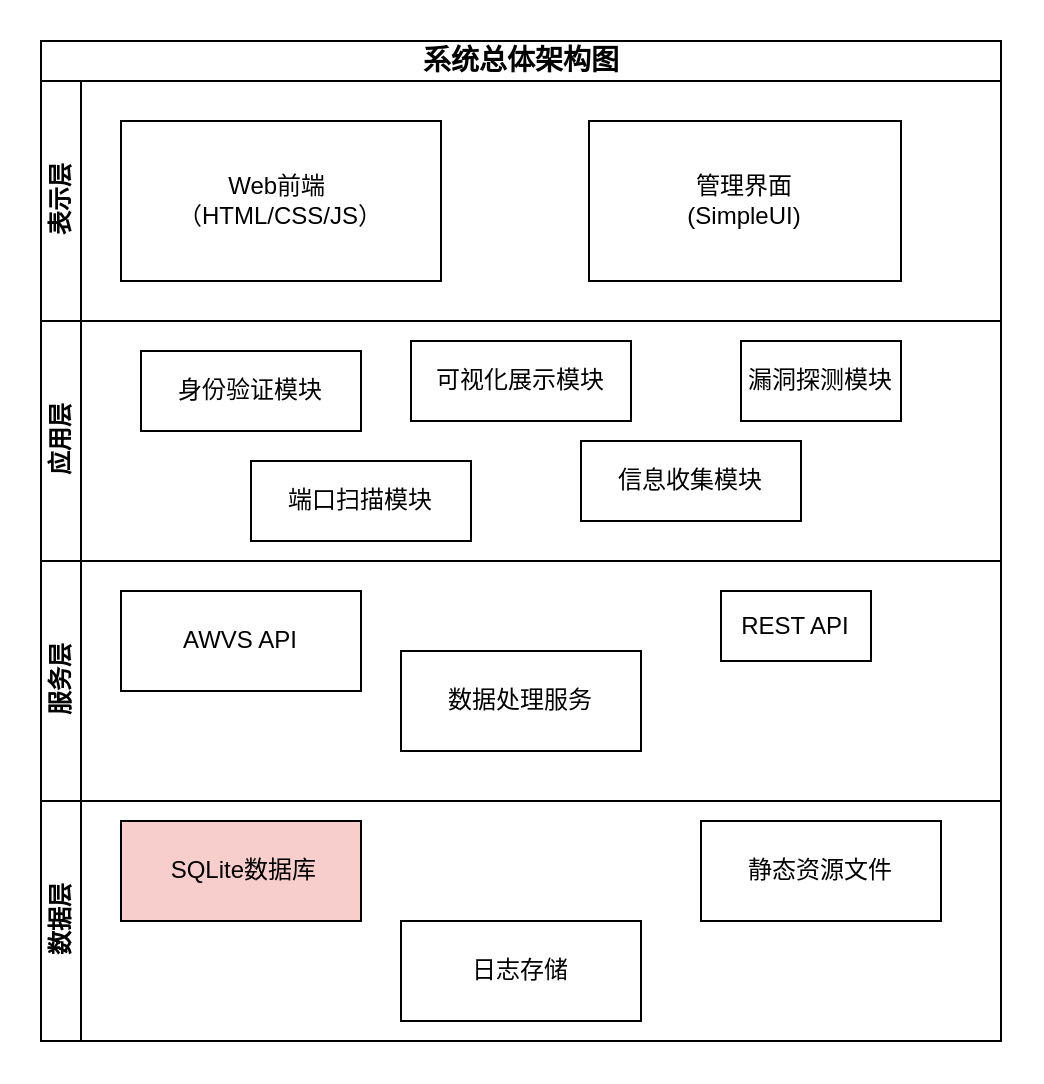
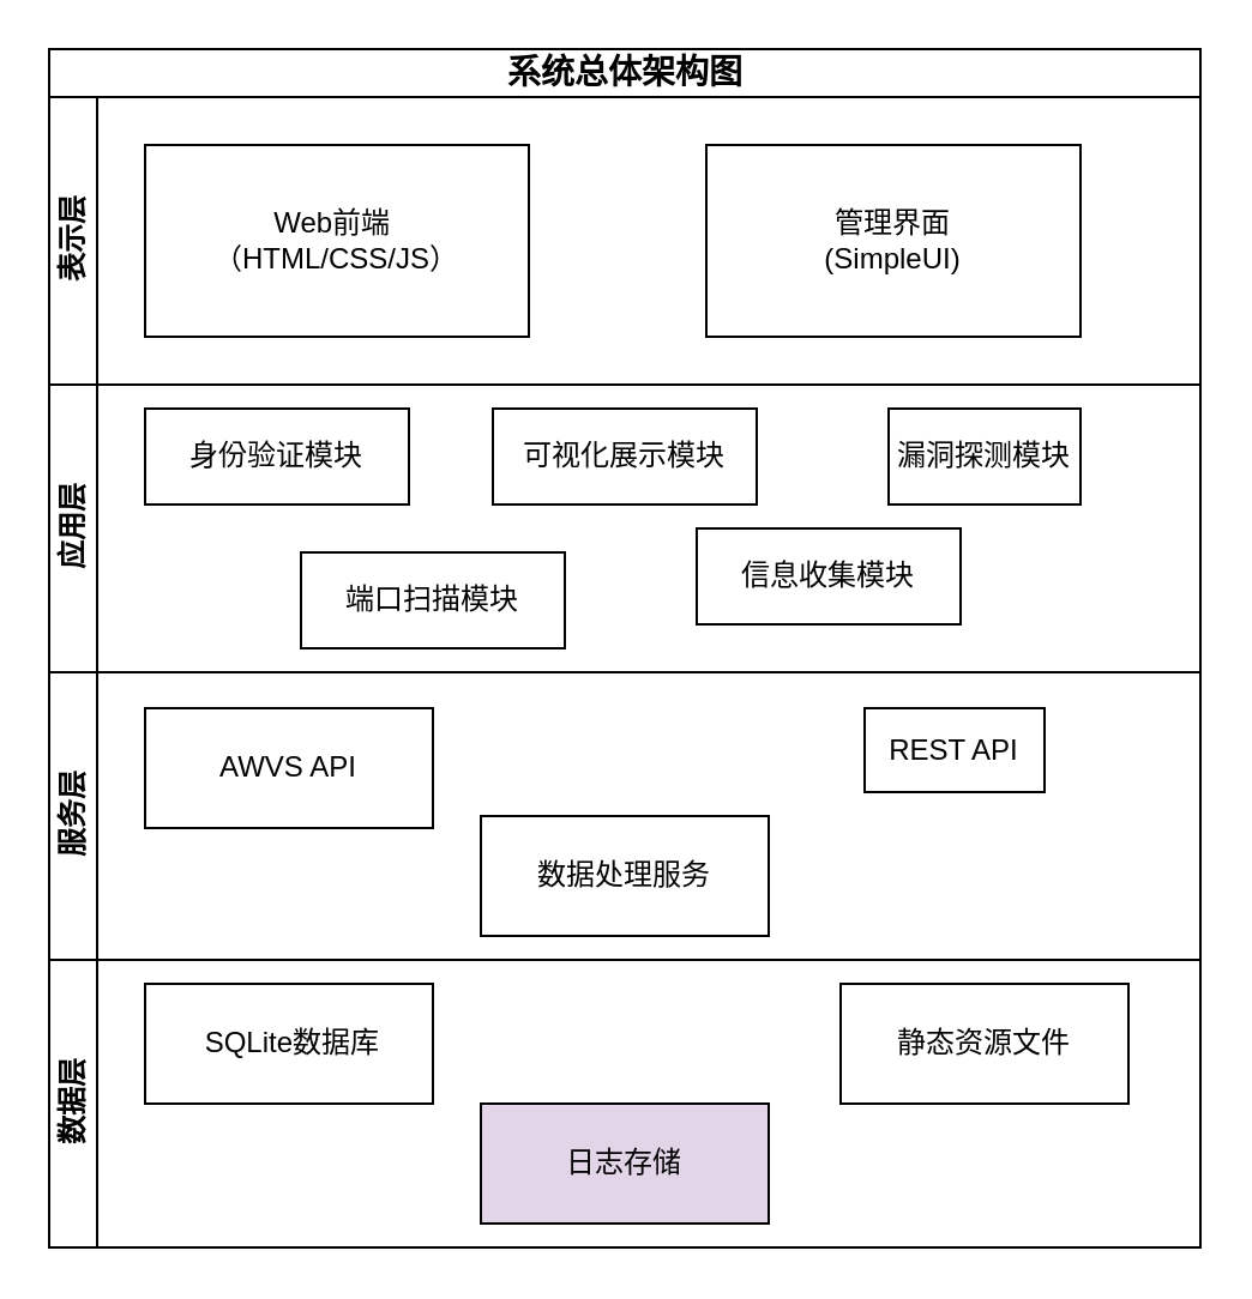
- <mxCell id="7" value="身份验证模块" style="rounded=0;whiteSpace=wrap;html=1;" vertex="1" parent="6"><mxGeometry x="50" y="15" width="110" height="40" as="geometry" /></mxCell>
+ <mxCell id="7" value="身份验证模块" style="rounded=0;whiteSpace=wrap;html=1;" vertex="1" parent="6"><mxGeometry x="40" y="10" width="110" height="40" as="geometry" /></mxCell>
- <mxCell id="15" value="数据处理服务" style="rounded=0;whiteSpace=wrap;html=1;" vertex="1" parent="12"><mxGeometry x="180" y="45" width="120" height="50" as="geometry" /></mxCell>
+ <mxCell id="15" value="数据处理服务" style="rounded=0;whiteSpace=wrap;html=1;" vertex="1" parent="12"><mxGeometry x="180" y="60" width="120" height="50" as="geometry" /></mxCell>
- <mxCell id="17" value="&amp;nbsp;SQLite数据库" style="rounded=0;whiteSpace=wrap;html=1;fillColor=#f8cecc;" vertex="1" parent="16"><mxGeometry x="40" y="10" width="120" height="50" as="geometry" /></mxCell>
+ <mxCell id="17" value="&amp;nbsp;SQLite数据库" style="rounded=0;whiteSpace=wrap;html=1;" vertex="1" parent="16"><mxGeometry x="40" y="10" width="120" height="50" as="geometry" /></mxCell>
- <mxCell id="19" value="日志存储" style="rounded=0;whiteSpace=wrap;html=1;" vertex="1" parent="16"><mxGeometry x="180" y="60" width="120" height="50" as="geometry" /></mxCell>
+ <mxCell id="19" value="日志存储" style="rounded=0;whiteSpace=wrap;html=1;fillColor=#e1d5e7;" vertex="1" parent="16"><mxGeometry x="180" y="60" width="120" height="50" as="geometry" /></mxCell>
